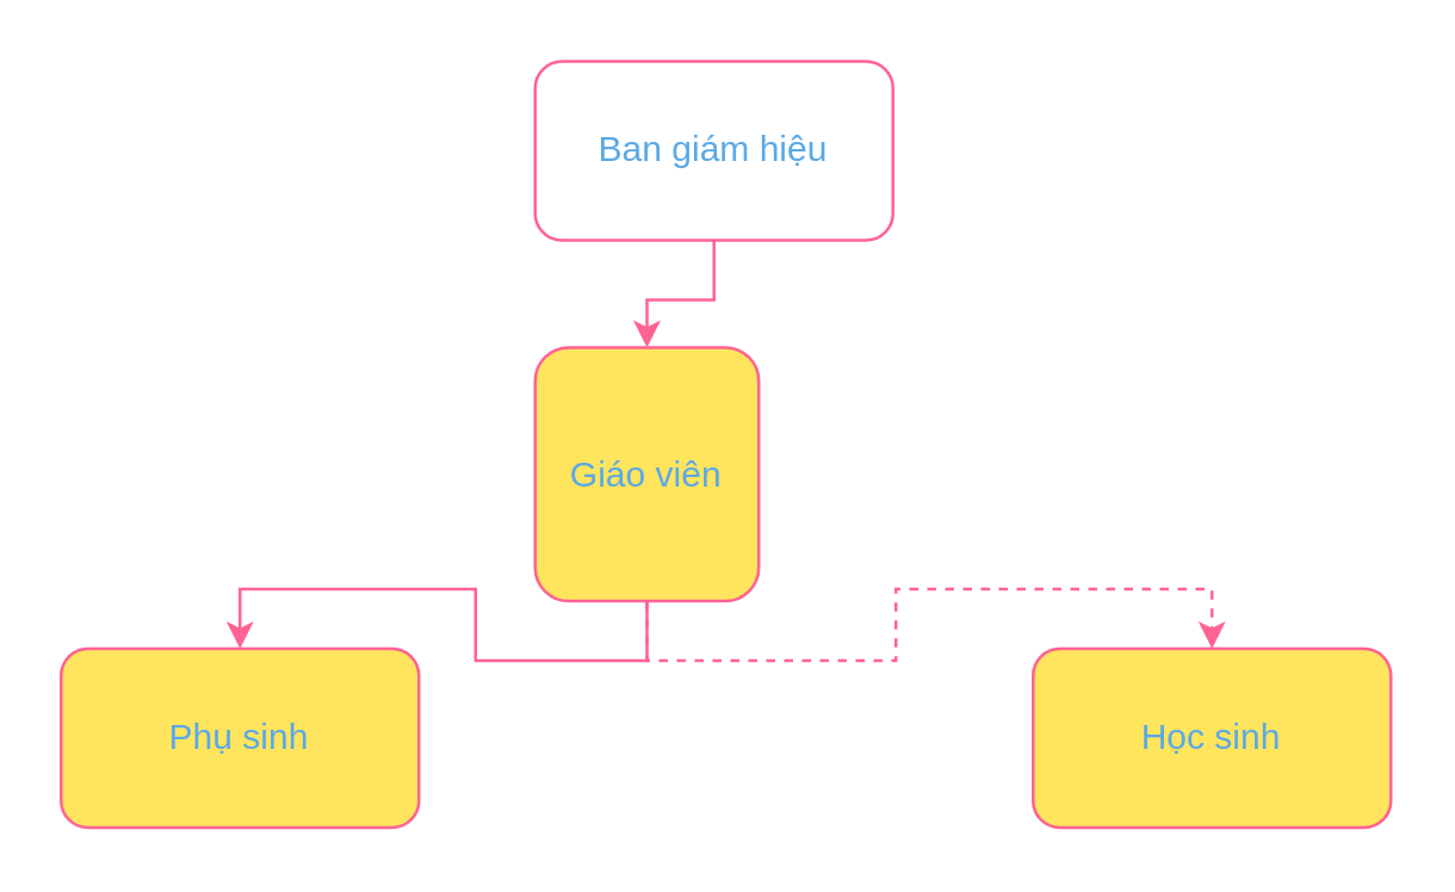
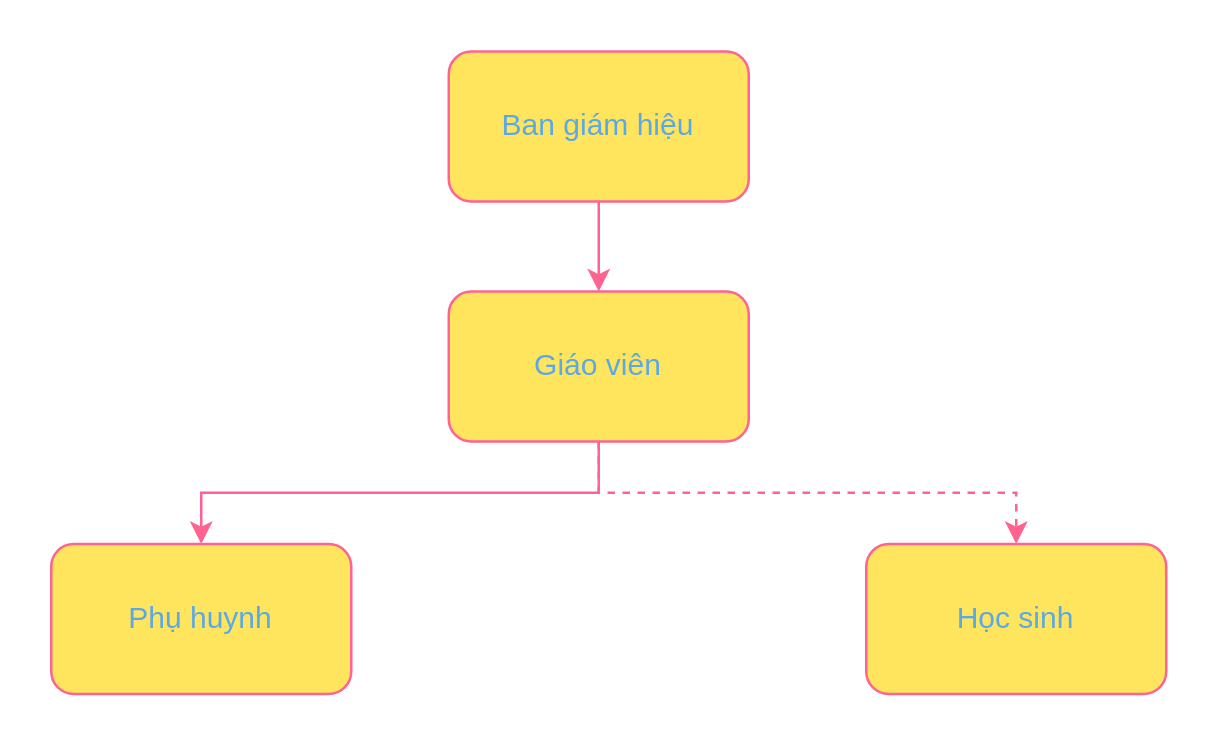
- <mxCell id="3" value="Ban giám hiệu" style="rounded=1;whiteSpace=wrap;html=1;fillColor=#ffffff;strokeColor=#FF6392;fontColor=#5AA9E6;" parent="1" vertex="1"><mxGeometry x="179" y="20" width="120" height="60" as="geometry" /></mxCell>
+ <mxCell id="3" value="Ban giám hiệu" style="rounded=1;whiteSpace=wrap;html=1;fillColor=#FFE45E;strokeColor=#FF6392;fontColor=#5AA9E6;" parent="1" vertex="1"><mxGeometry x="179" y="20" width="120" height="60" as="geometry" /></mxCell>
- <mxCell id="6" value="Giáo viên" style="rounded=1;whiteSpace=wrap;html=1;strokeColor=#FF6392;fontColor=#5AA9E6;fillColor=#FFE45E;" parent="1" vertex="1"><mxGeometry x="179" y="116" width="75" height="85" as="geometry" /></mxCell>
+ <mxCell id="6" value="Giáo viên" style="rounded=1;whiteSpace=wrap;html=1;strokeColor=#FF6392;fontColor=#5AA9E6;fillColor=#FFE45E;" parent="1" vertex="1"><mxGeometry x="179" y="116" width="120" height="60" as="geometry" /></mxCell>
- <mxCell id="7" value="Phụ sinh" style="rounded=1;whiteSpace=wrap;html=1;strokeColor=#FF6392;fontColor=#5AA9E6;fillColor=#FFE45E;" parent="1" vertex="1"><mxGeometry x="20" y="217" width="120" height="60" as="geometry" /></mxCell>
+ <mxCell id="7" value="Phụ huynh" style="rounded=1;whiteSpace=wrap;html=1;strokeColor=#FF6392;fontColor=#5AA9E6;fillColor=#FFE45E;" parent="1" vertex="1"><mxGeometry x="20" y="217" width="120" height="60" as="geometry" /></mxCell>
